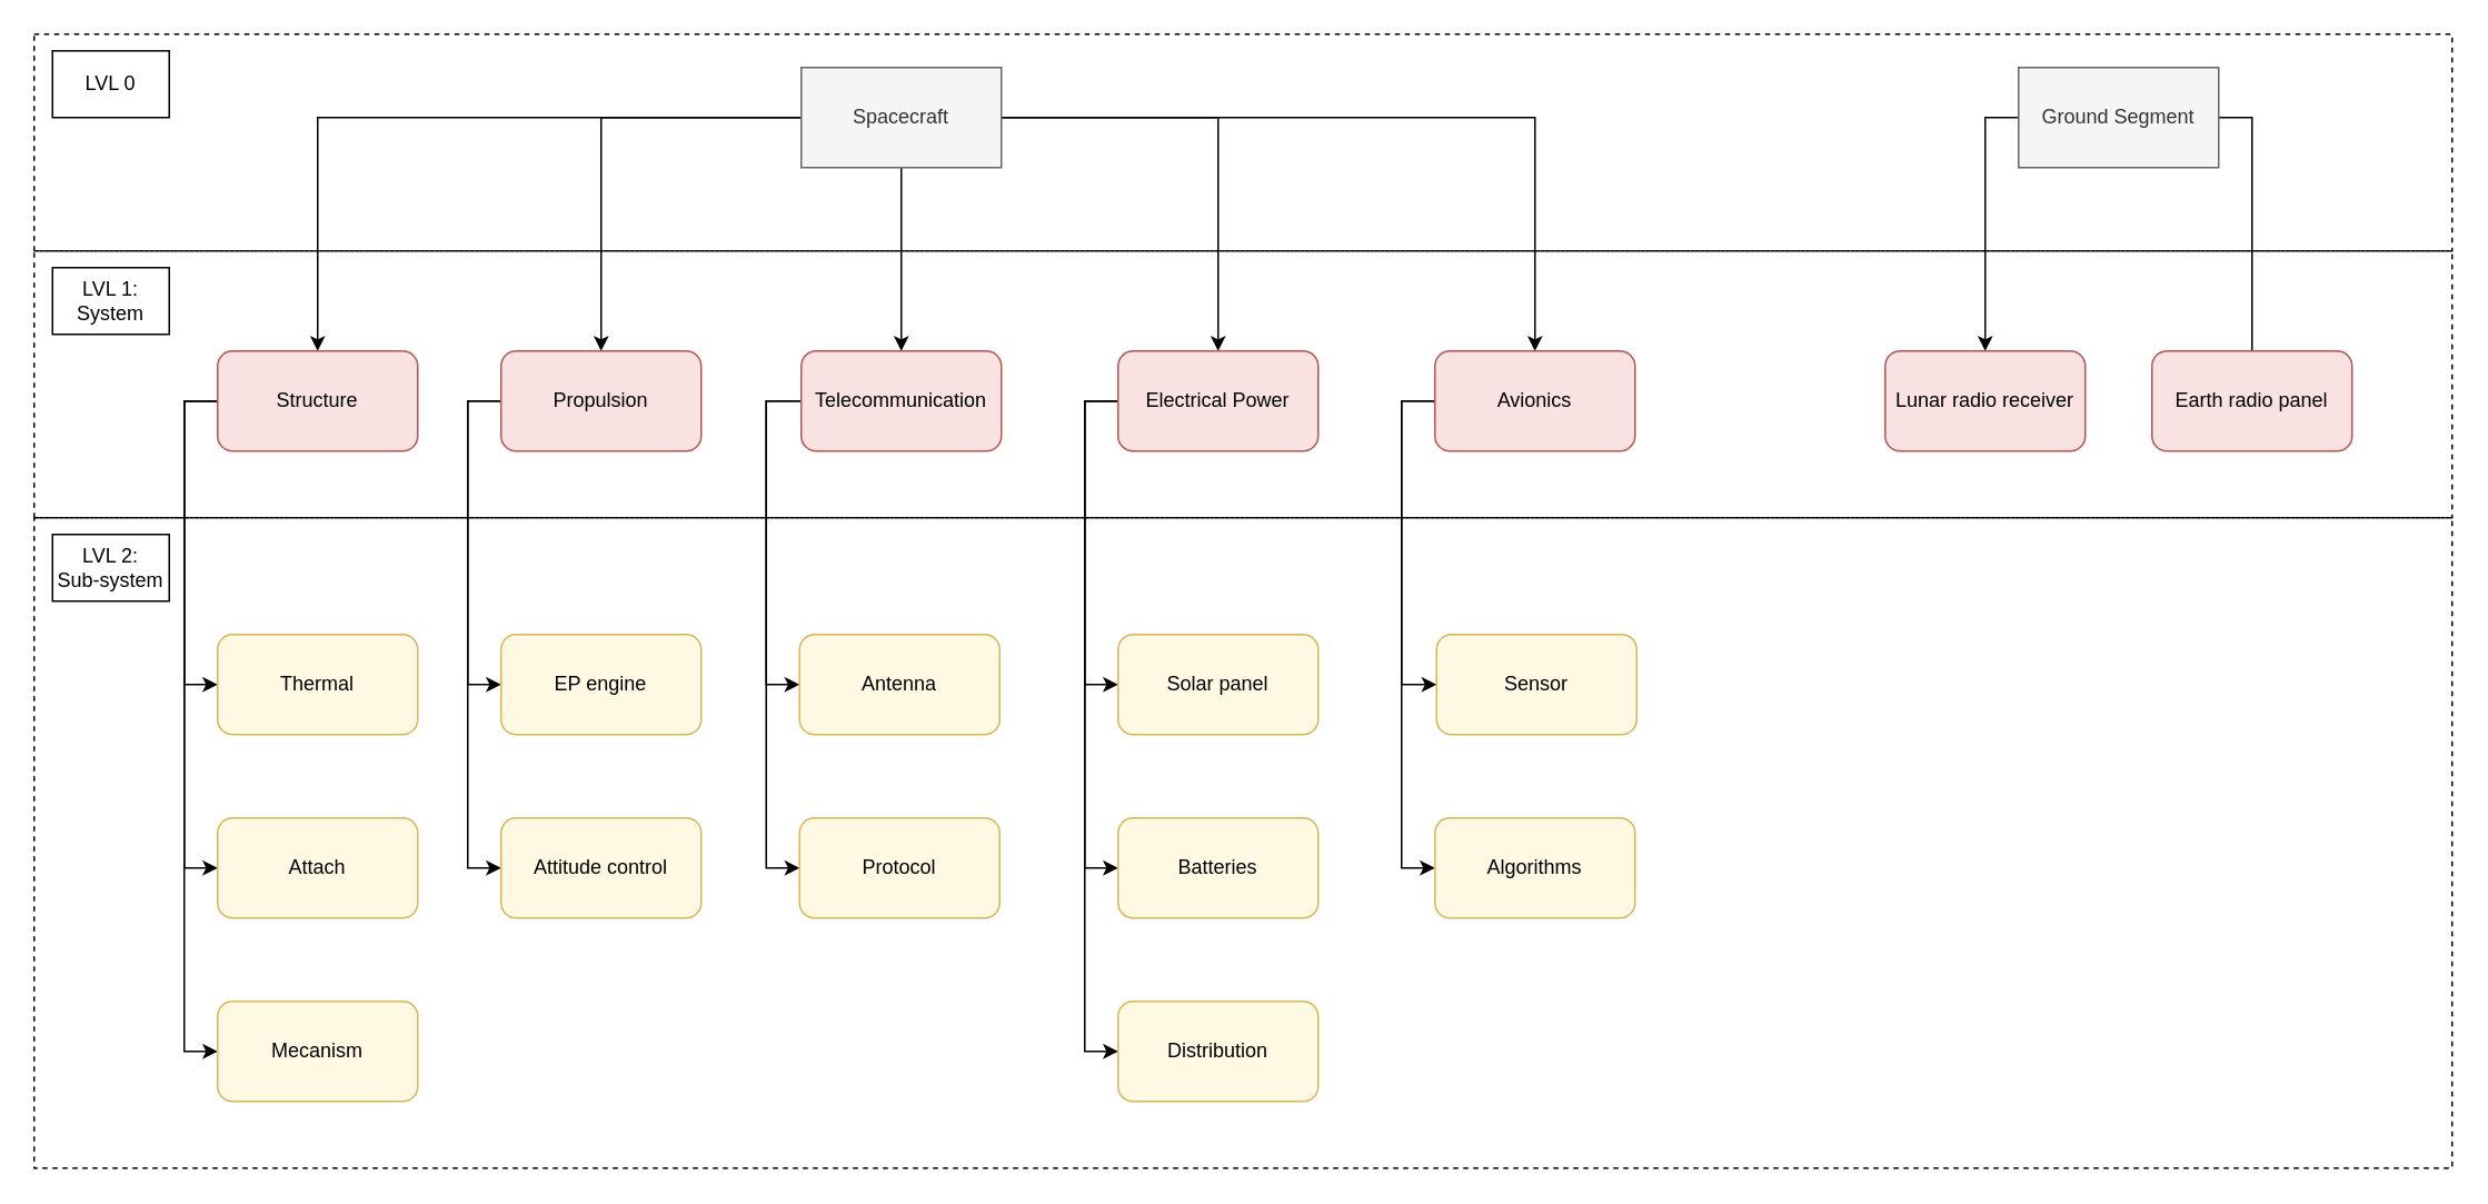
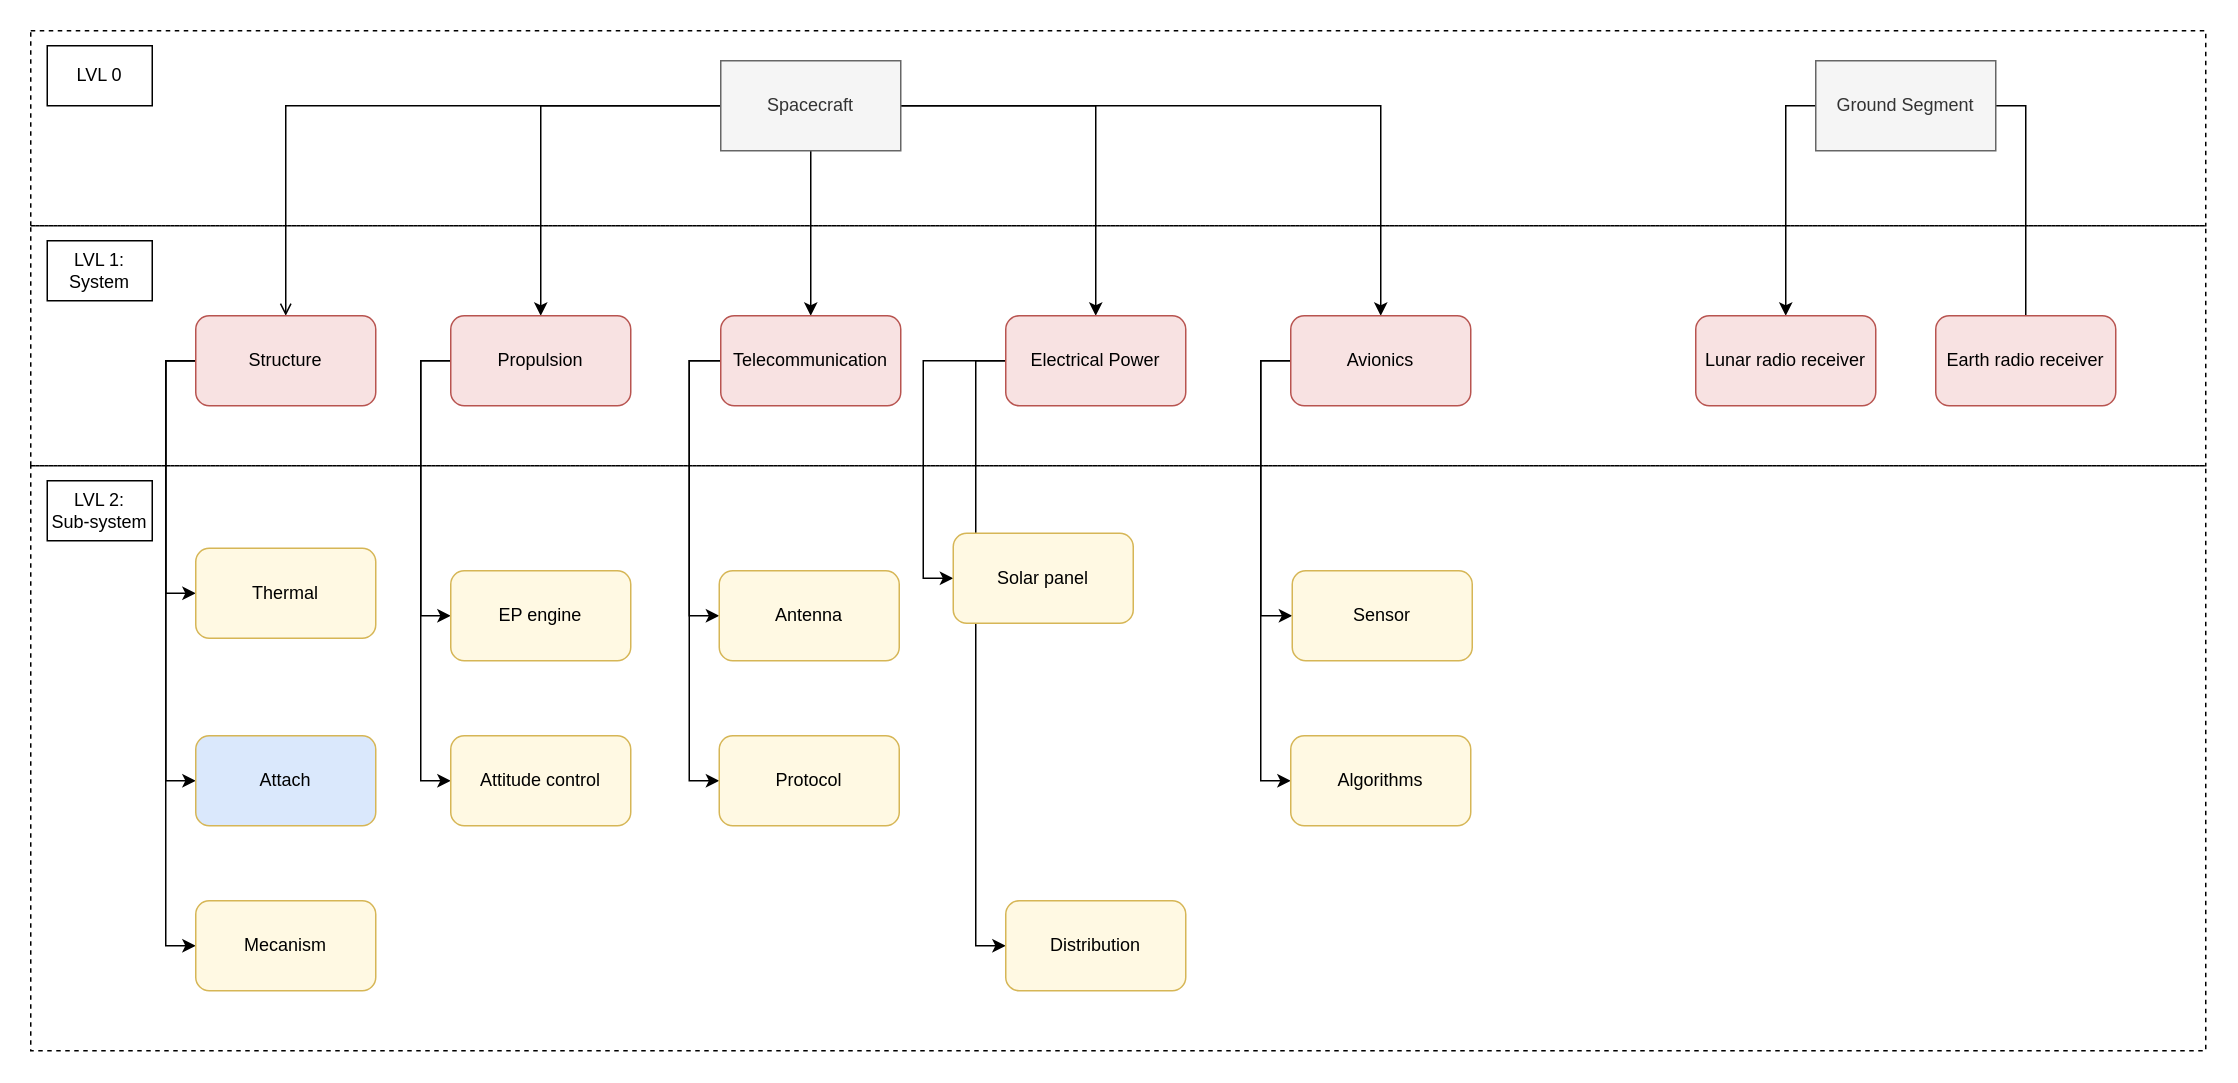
- <mxCell id="7" style="edgeStyle=orthogonalEdgeStyle;rounded=0;orthogonalLoop=1;jettySize=auto;html=1;exitX=0;exitY=0.5;exitDx=0;exitDy=0;" edge="1" parent="1" source="9" target="28"><mxGeometry relative="1" as="geometry" /></mxCell>
+ <mxCell id="7" style="edgeStyle=orthogonalEdgeStyle;rounded=0;orthogonalLoop=1;jettySize=auto;html=1;exitX=0;exitY=0.5;exitDx=0;exitDy=0;endArrow=open;" edge="1" parent="1" source="9" target="28"><mxGeometry relative="1" as="geometry" /></mxCell>
- <mxCell id="17" value="Earth radio panel" style="rounded=1;whiteSpace=wrap;html=1;fillColor=#F8E2E2;strokeColor=#b85450;" vertex="1" parent="1"><mxGeometry x="1290" y="210" width="120" height="60" as="geometry" /></mxCell>
+ <mxCell id="17" value="Earth radio receiver" style="rounded=1;whiteSpace=wrap;html=1;fillColor=#F8E2E2;strokeColor=#b85450;" vertex="1" parent="1"><mxGeometry x="1290" y="210" width="120" height="60" as="geometry" /></mxCell>
- <mxCell id="32" value="Thermal" style="rounded=1;whiteSpace=wrap;html=1;fillColor=#FFF9E3;strokeColor=#d6b656;" vertex="1" parent="1"><mxGeometry x="130" y="380" width="120" height="60" as="geometry" /></mxCell>
+ <mxCell id="32" value="Thermal" style="rounded=1;whiteSpace=wrap;html=1;fillColor=#FFF9E3;strokeColor=#d6b656;" vertex="1" parent="1"><mxGeometry x="130" y="365" width="120" height="60" as="geometry" /></mxCell>
- <mxCell id="39" value="Solar panel" style="rounded=1;whiteSpace=wrap;html=1;fillColor=#FFF9E3;strokeColor=#d6b656;" vertex="1" parent="1"><mxGeometry x="670" y="380" width="120" height="60" as="geometry" /></mxCell>
+ <mxCell id="39" value="Solar panel" style="rounded=1;whiteSpace=wrap;html=1;fillColor=#FFF9E3;strokeColor=#d6b656;" vertex="1" parent="1"><mxGeometry x="635" y="355" width="120" height="60" as="geometry" /></mxCell>
- <mxCell id="33" value="Attach" style="rounded=1;whiteSpace=wrap;html=1;fillColor=#FFF9E3;strokeColor=#d6b656;" vertex="1" parent="1"><mxGeometry x="130" y="490" width="120" height="60" as="geometry" /></mxCell>
+ <mxCell id="33" value="Attach" style="rounded=1;whiteSpace=wrap;html=1;fillColor=#dae8fc;strokeColor=#d6b656;" vertex="1" parent="1"><mxGeometry x="130" y="490" width="120" height="60" as="geometry" /></mxCell>
- <mxCell id="22" style="edgeStyle=orthogonalEdgeStyle;rounded=0;orthogonalLoop=1;jettySize=auto;html=1;exitX=0;exitY=0.5;exitDx=0;exitDy=0;entryX=0;entryY=0.5;entryDx=0;entryDy=0;" edge="1" parent="1" source="24" target="40"><mxGeometry relative="1" as="geometry" /></mxCell>
- <mxCell id="40" value="Batteries" style="rounded=1;whiteSpace=wrap;html=1;fillColor=#FFF9E3;strokeColor=#d6b656;" vertex="1" parent="1"><mxGeometry x="670" y="490" width="120" height="60" as="geometry" /></mxCell>
